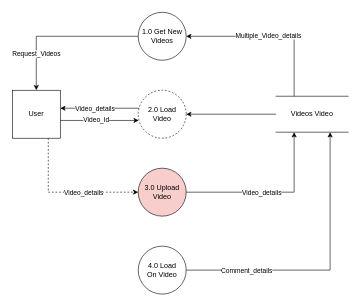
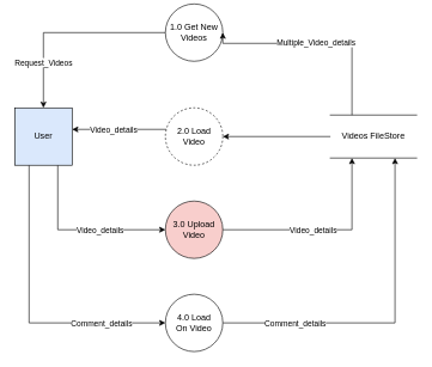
- <mxCell id="4" value="1.0 Get New Videos" style="ellipse;whiteSpace=wrap;html=1;" vertex="1" parent="1"><mxGeometry x="230" y="20" width="80" height="80" as="geometry" /></mxCell>
+ <mxCell id="4" value="1.0 Get New Videos" style="ellipse;whiteSpace=wrap;html=1;" vertex="1" parent="1"><mxGeometry x="230" y="5" width="80" height="80" as="geometry" /></mxCell>
- <mxCell id="11" value="User" style="whiteSpace=wrap;html=1;aspect=fixed;" vertex="1" parent="1"><mxGeometry x="20" y="150" width="80" height="80" as="geometry" /></mxCell>
+ <mxCell id="11" value="User" style="whiteSpace=wrap;html=1;aspect=fixed;fillColor=#dae8fc;" vertex="1" parent="1"><mxGeometry x="20" y="150" width="80" height="80" as="geometry" /></mxCell>
- <mxCell id="15" value="Videos Video" style="shape=partialRectangle;whiteSpace=wrap;html=1;left=0;right=0;fillColor=none;" vertex="1" parent="1"><mxGeometry x="460" y="160" width="120" height="60" as="geometry" /></mxCell>
+ <mxCell id="15" value="Videos FileStore" style="shape=partialRectangle;whiteSpace=wrap;html=1;left=0;right=0;fillColor=none;" vertex="1" parent="1"><mxGeometry x="460" y="160" width="120" height="60" as="geometry" /></mxCell>
- <mxCell id="7" style="edgeStyle=orthogonalEdgeStyle;rounded=0;orthogonalLoop=1;jettySize=auto;html=1;entryX=0.01;entryY=0.63;entryDx=0;entryDy=0;entryPerimeter=0;" edge="1" parent="1" source="11" target="18"><mxGeometry relative="1" as="geometry"><Array as="points"><mxPoint x="165" y="200" /></Array></mxGeometry></mxCell>
- <mxCell id="8" value="Video_Id" style="edgeLabel;html=1;align=center;verticalAlign=middle;resizable=0;points=[];" vertex="1" connectable="0" parent="7"><mxGeometry x="-0.095" y="1" relative="1" as="geometry"><mxPoint as="offset" /></mxGeometry></mxCell>
- <mxCell id="5" style="edgeStyle=orthogonalEdgeStyle;rounded=0;orthogonalLoop=1;jettySize=auto;html=1;entryX=0;entryY=0.5;entryDx=0;entryDy=0;dashed=1;" edge="1" parent="1" source="11" target="21"><mxGeometry relative="1" as="geometry"><Array as="points"><mxPoint x="80" y="320" /></Array></mxGeometry></mxCell>
+ <mxCell id="5" style="edgeStyle=orthogonalEdgeStyle;rounded=0;orthogonalLoop=1;jettySize=auto;html=1;entryX=0;entryY=0.5;entryDx=0;entryDy=0;" edge="1" parent="1" source="11" target="21"><mxGeometry relative="1" as="geometry"><Array as="points"><mxPoint x="80" y="320" /></Array></mxGeometry></mxCell>
+ <mxCell id="9" style="edgeStyle=orthogonalEdgeStyle;rounded=0;orthogonalLoop=1;jettySize=auto;html=1;entryX=0;entryY=0.5;entryDx=0;entryDy=0;" edge="1" parent="1" source="11" target="24"><mxGeometry relative="1" as="geometry"><Array as="points"><mxPoint x="40" y="450" /></Array></mxGeometry></mxCell>
+ <mxCell id="10" value="Comment_details" style="edgeLabel;html=1;align=center;verticalAlign=middle;resizable=0;points=[];" vertex="1" connectable="0" parent="9"><mxGeometry x="-0.274" y="-1" relative="1" as="geometry"><mxPoint x="101" y="71" as="offset" /></mxGeometry></mxCell>
